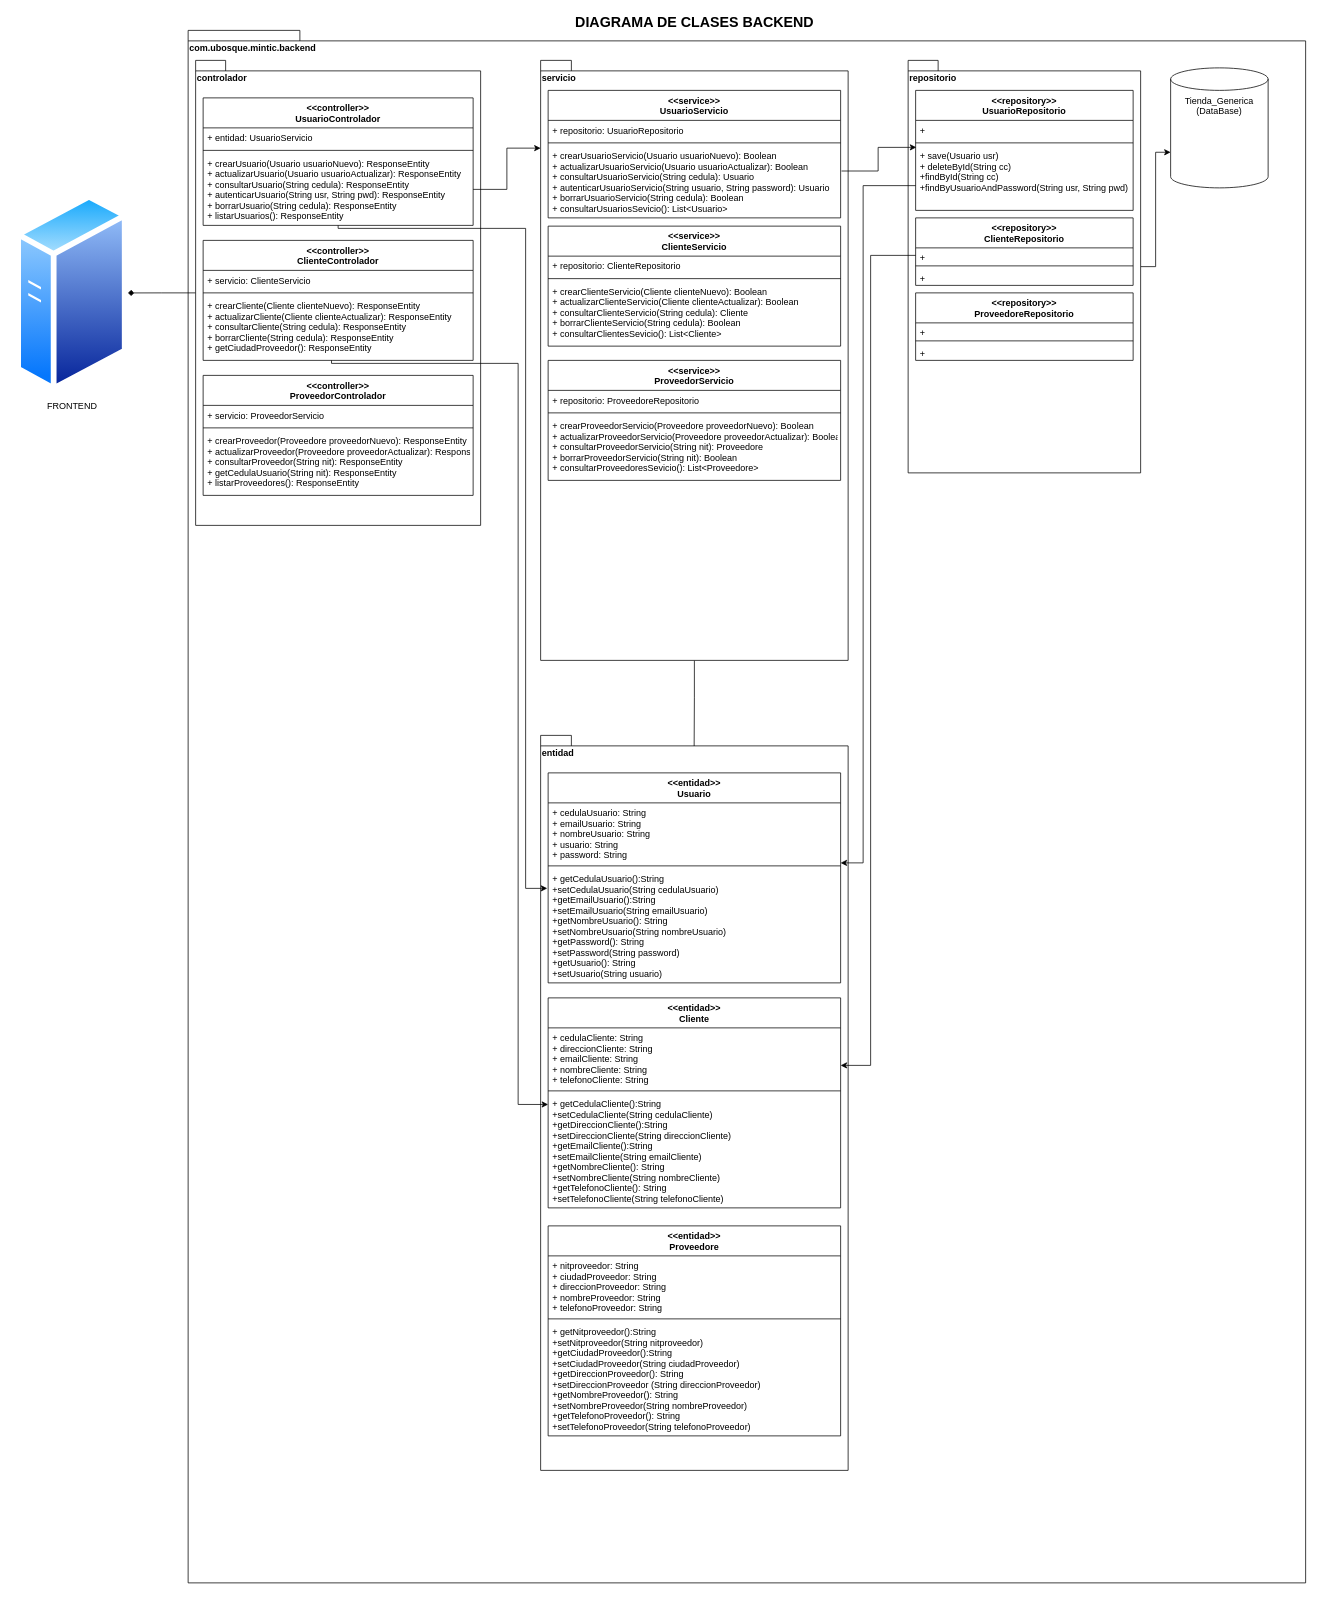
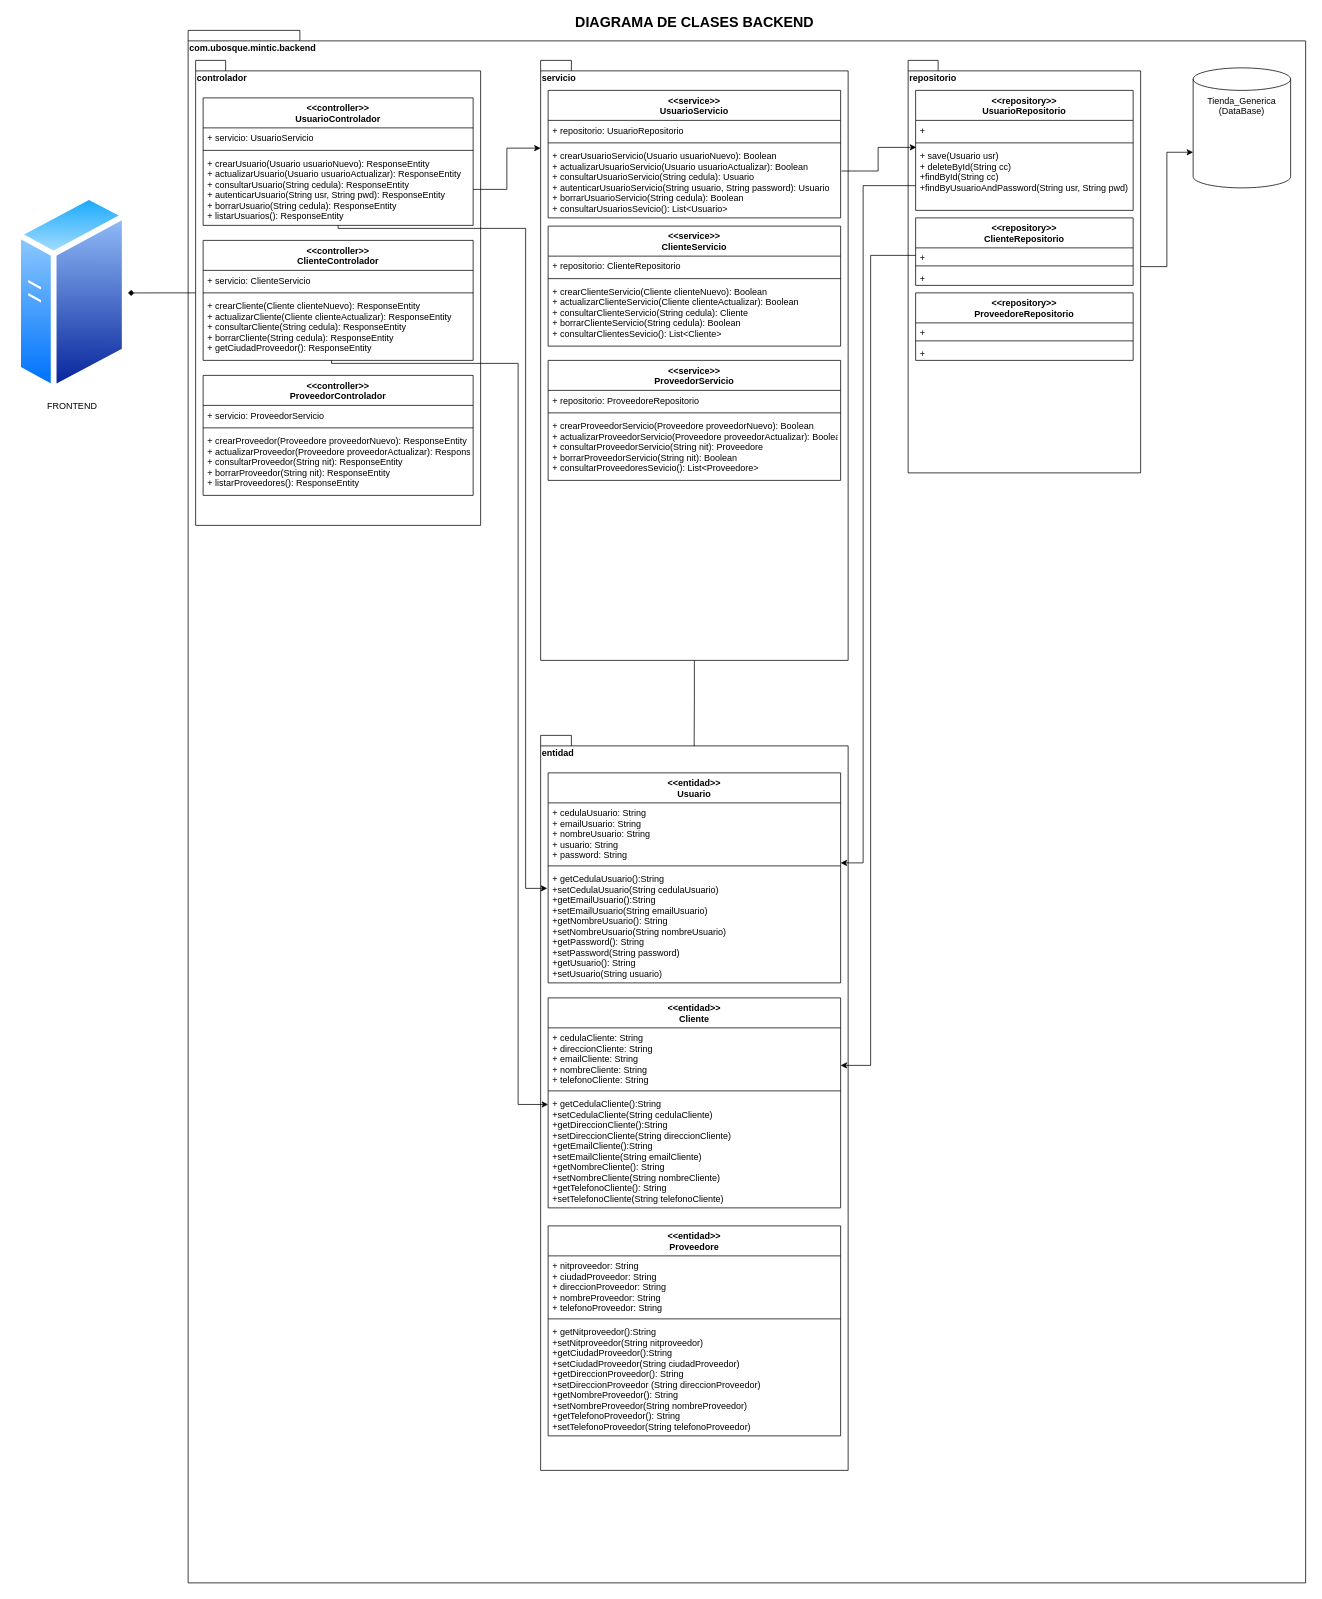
- <mxCell id="21" value="Tienda_Generica (DataBase)" style="shape=cylinder3;whiteSpace=wrap;html=1;boundedLbl=1;backgroundOutline=1;size=15;align=center;verticalAlign=top;" parent="1" vertex="1"><mxGeometry x="1560" y="90" width="130" height="160" as="geometry" /></mxCell>
+ <mxCell id="21" value="Tienda_Generica (DataBase)" style="shape=cylinder3;whiteSpace=wrap;html=1;boundedLbl=1;backgroundOutline=1;size=15;align=center;verticalAlign=top;" parent="1" vertex="1"><mxGeometry x="1590" y="90" width="130" height="160" as="geometry" /></mxCell>
- <mxCell id="6" value="+ entidad: UsuarioServicio" style="text;strokeColor=none;fillColor=none;align=left;verticalAlign=top;spacingLeft=4;spacingRight=4;overflow=hidden;rotatable=0;points=[[0,0.5],[1,0.5]];portConstraint=eastwest;" parent="5" vertex="1"><mxGeometry y="40" width="360" height="26" as="geometry" /></mxCell>
+ <mxCell id="6" value="+ servicio: UsuarioServicio" style="text;strokeColor=none;fillColor=none;align=left;verticalAlign=top;spacingLeft=4;spacingRight=4;overflow=hidden;rotatable=0;points=[[0,0.5],[1,0.5]];portConstraint=eastwest;" parent="5" vertex="1"><mxGeometry y="40" width="360" height="26" as="geometry" /></mxCell>
- <mxCell id="65" value="+ crearProveedor(Proveedore proveedorNuevo): ResponseEntity&#10;+ actualizarProveedor(Proveedore proveedorActualizar): ResponseEntity&#10;+ consultarProveedor(String nit): ResponseEntity&#10;+ getCedulaUsuario(String nit): ResponseEntity&#10;+ listarProveedores(): ResponseEntity" style="text;strokeColor=none;fillColor=none;align=left;verticalAlign=top;spacingLeft=4;spacingRight=4;overflow=hidden;rotatable=0;points=[[0,0.5],[1,0.5]];portConstraint=eastwest;" parent="62" vertex="1"><mxGeometry y="74" width="360" height="86" as="geometry" /></mxCell>
+ <mxCell id="65" value="+ crearProveedor(Proveedore proveedorNuevo): ResponseEntity&#10;+ actualizarProveedor(Proveedore proveedorActualizar): ResponseEntity&#10;+ consultarProveedor(String nit): ResponseEntity&#10;+ borrarProveedor(String nit): ResponseEntity&#10;+ listarProveedores(): ResponseEntity" style="text;strokeColor=none;fillColor=none;align=left;verticalAlign=top;spacingLeft=4;spacingRight=4;overflow=hidden;rotatable=0;points=[[0,0.5],[1,0.5]];portConstraint=eastwest;" parent="62" vertex="1"><mxGeometry y="74" width="360" height="86" as="geometry" /></mxCell>
